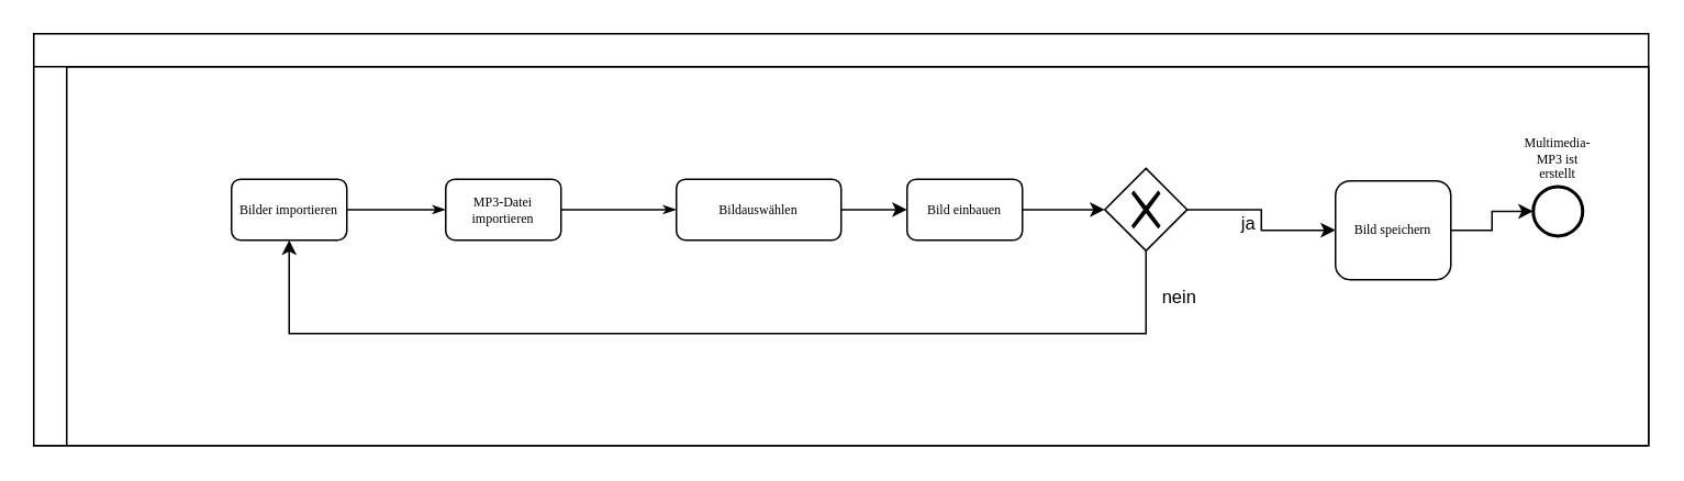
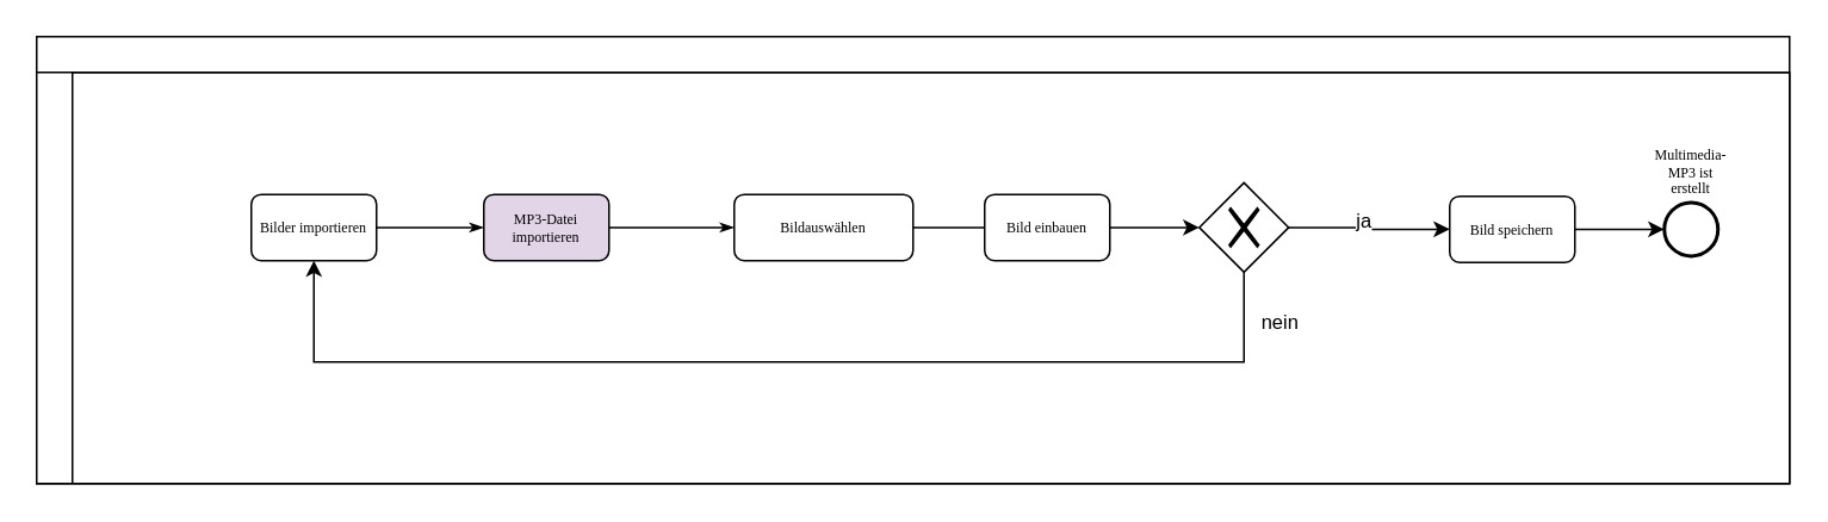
- <mxCell id="15" value="MP3-Datei importieren" style="rounded=1;whiteSpace=wrap;html=1;shadow=0;labelBackgroundColor=none;strokeWidth=1;fontFamily=Verdana;fontSize=8;align=center;" parent="3" vertex="1"><mxGeometry x="250" y="68.25" width="70" height="37" as="geometry" /></mxCell>
+ <mxCell id="15" value="MP3-Datei importieren" style="rounded=1;whiteSpace=wrap;html=1;shadow=0;labelBackgroundColor=none;strokeWidth=1;fontFamily=Verdana;fontSize=8;align=center;fillColor=#e1d5e7;" parent="3" vertex="1"><mxGeometry x="250" y="68.25" width="70" height="37" as="geometry" /></mxCell>
- <mxCell id="4" value="" style="edgeStyle=orthogonalEdgeStyle;rounded=0;orthogonalLoop=1;jettySize=auto;html=1;" parent="3" source="6" target="11" edge="1"><mxGeometry relative="1" as="geometry" /></mxCell>
+ <mxCell id="4" value="" style="edgeStyle=orthogonalEdgeStyle;rounded=0;orthogonalLoop=1;jettySize=auto;html=1;endArrow=none;" parent="3" source="6" target="11" edge="1"><mxGeometry relative="1" as="geometry" /></mxCell>
- <mxCell id="5" value="Bild speichern" style="rounded=1;whiteSpace=wrap;html=1;shadow=0;labelBackgroundColor=none;strokeWidth=1;fontFamily=Verdana;fontSize=8;align=center;" parent="3" vertex="1"><mxGeometry x="790" y="69.25" width="70" height="60" as="geometry" /></mxCell>
+ <mxCell id="5" value="Bild speichern" style="rounded=1;whiteSpace=wrap;html=1;shadow=0;labelBackgroundColor=none;strokeWidth=1;fontFamily=Verdana;fontSize=8;align=center;" parent="3" vertex="1"><mxGeometry x="790" y="69.25" width="70" height="37" as="geometry" /></mxCell>
